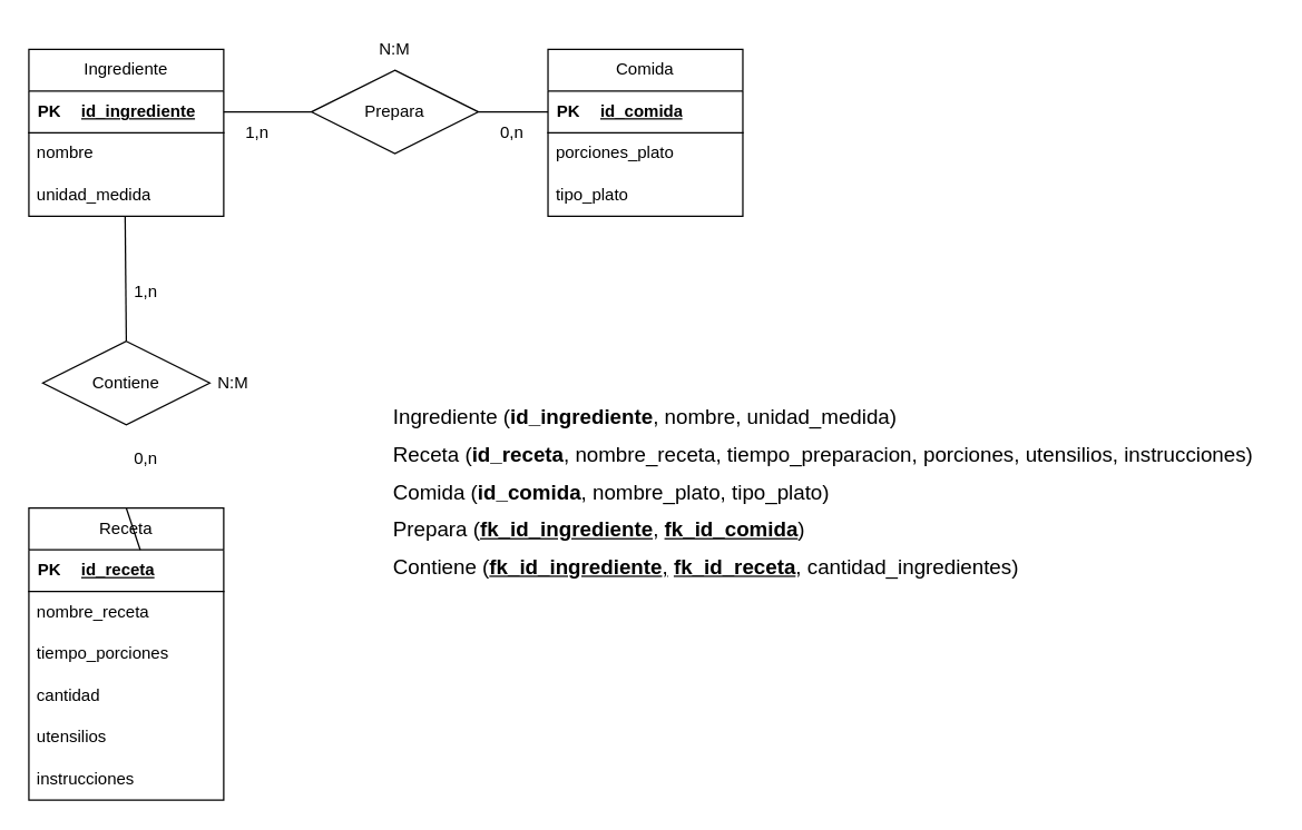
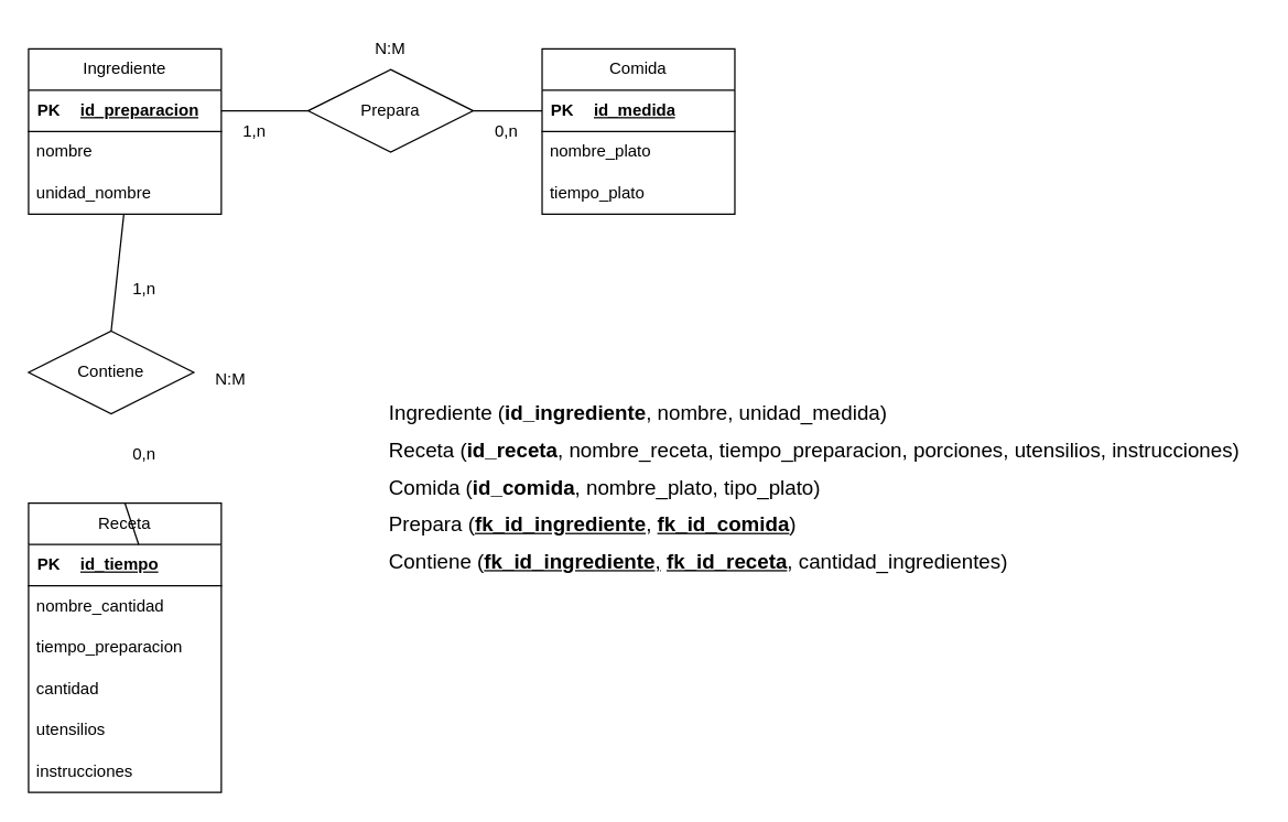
- <mxCell id="16" value="id_ingrediente" style="shape=partialRectangle;connectable=0;fillColor=none;top=0;left=0;bottom=0;right=0;align=left;spacingLeft=6;fontStyle=5;overflow=hidden;whiteSpace=wrap;html=1;" parent="14" vertex="1"><mxGeometry x="30" width="110" height="30" as="geometry"><mxRectangle width="110" height="30" as="alternateBounds" /></mxGeometry></mxCell>
+ <mxCell id="16" value="id_preparacion" style="shape=partialRectangle;connectable=0;fillColor=none;top=0;left=0;bottom=0;right=0;align=left;spacingLeft=6;fontStyle=5;overflow=hidden;whiteSpace=wrap;html=1;" parent="14" vertex="1"><mxGeometry x="30" width="110" height="30" as="geometry"><mxRectangle width="110" height="30" as="alternateBounds" /></mxGeometry></mxCell>
- <mxCell id="23" value="id_comida" style="shape=partialRectangle;connectable=0;fillColor=none;top=0;left=0;bottom=0;right=0;align=left;spacingLeft=6;fontStyle=5;overflow=hidden;whiteSpace=wrap;html=1;" parent="21" vertex="1"><mxGeometry x="30" width="110" height="30" as="geometry"><mxRectangle width="110" height="30" as="alternateBounds" /></mxGeometry></mxCell>
+ <mxCell id="23" value="id_medida" style="shape=partialRectangle;connectable=0;fillColor=none;top=0;left=0;bottom=0;right=0;align=left;spacingLeft=6;fontStyle=5;overflow=hidden;whiteSpace=wrap;html=1;" parent="21" vertex="1"><mxGeometry x="30" width="110" height="30" as="geometry"><mxRectangle width="110" height="30" as="alternateBounds" /></mxGeometry></mxCell>
- <mxCell id="24" value="porciones_plato" style="text;strokeColor=none;fillColor=none;align=left;verticalAlign=middle;spacingLeft=4;spacingRight=4;overflow=hidden;points=[[0,0.5],[1,0.5]];portConstraint=eastwest;rotatable=0;whiteSpace=wrap;html=1;" parent="19" vertex="1"><mxGeometry y="60" width="140" height="30" as="geometry" /></mxCell>
+ <mxCell id="24" value="nombre_plato" style="text;strokeColor=none;fillColor=none;align=left;verticalAlign=middle;spacingLeft=4;spacingRight=4;overflow=hidden;points=[[0,0.5],[1,0.5]];portConstraint=eastwest;rotatable=0;whiteSpace=wrap;html=1;" parent="19" vertex="1"><mxGeometry y="60" width="140" height="30" as="geometry" /></mxCell>
- <mxCell id="18" value="unidad_medida" style="text;strokeColor=none;fillColor=none;align=left;verticalAlign=middle;spacingLeft=4;spacingRight=4;overflow=hidden;points=[[0,0.5],[1,0.5]];portConstraint=eastwest;rotatable=0;whiteSpace=wrap;html=1;" parent="12" vertex="1"><mxGeometry y="90" width="140" height="30" as="geometry" /></mxCell>
+ <mxCell id="18" value="unidad_nombre" style="text;strokeColor=none;fillColor=none;align=left;verticalAlign=middle;spacingLeft=4;spacingRight=4;overflow=hidden;points=[[0,0.5],[1,0.5]];portConstraint=eastwest;rotatable=0;whiteSpace=wrap;html=1;" parent="12" vertex="1"><mxGeometry y="90" width="140" height="30" as="geometry" /></mxCell>
- <mxCell id="25" value="tipo_plato" style="text;strokeColor=none;fillColor=none;align=left;verticalAlign=middle;spacingLeft=4;spacingRight=4;overflow=hidden;points=[[0,0.5],[1,0.5]];portConstraint=eastwest;rotatable=0;whiteSpace=wrap;html=1;" parent="19" vertex="1"><mxGeometry y="90" width="140" height="30" as="geometry" /></mxCell>
+ <mxCell id="25" value="tiempo_plato" style="text;strokeColor=none;fillColor=none;align=left;verticalAlign=middle;spacingLeft=4;spacingRight=4;overflow=hidden;points=[[0,0.5],[1,0.5]];portConstraint=eastwest;rotatable=0;whiteSpace=wrap;html=1;" parent="19" vertex="1"><mxGeometry y="90" width="140" height="30" as="geometry" /></mxCell>
- <mxCell id="26" value="Contiene" style="shape=rhombus;perimeter=rhombusPerimeter;whiteSpace=wrap;html=1;align=center;" parent="1" vertex="1"><mxGeometry x="30" y="245" width="120" height="60" as="geometry" /></mxCell>
+ <mxCell id="26" value="Contiene" style="shape=rhombus;perimeter=rhombusPerimeter;whiteSpace=wrap;html=1;align=center;" parent="1" vertex="1"><mxGeometry x="20" y="240" width="120" height="60" as="geometry" /></mxCell>
- <mxCell id="6" value="id_receta" style="shape=partialRectangle;connectable=0;fillColor=none;top=0;left=0;bottom=0;right=0;align=left;spacingLeft=6;fontStyle=5;overflow=hidden;whiteSpace=wrap;html=1;" parent="4" vertex="1"><mxGeometry x="30" width="110" height="30" as="geometry"><mxRectangle width="110" height="30" as="alternateBounds" /></mxGeometry></mxCell>
+ <mxCell id="6" value="id_tiempo" style="shape=partialRectangle;connectable=0;fillColor=none;top=0;left=0;bottom=0;right=0;align=left;spacingLeft=6;fontStyle=5;overflow=hidden;whiteSpace=wrap;html=1;" parent="4" vertex="1"><mxGeometry x="30" width="110" height="30" as="geometry"><mxRectangle width="110" height="30" as="alternateBounds" /></mxGeometry></mxCell>
- <mxCell id="7" value="nombre_receta" style="text;strokeColor=none;fillColor=none;align=left;verticalAlign=middle;spacingLeft=4;spacingRight=4;overflow=hidden;points=[[0,0.5],[1,0.5]];portConstraint=eastwest;rotatable=0;whiteSpace=wrap;html=1;" parent="2" vertex="1"><mxGeometry y="60" width="140" height="30" as="geometry" /></mxCell>
+ <mxCell id="7" value="nombre_cantidad" style="text;strokeColor=none;fillColor=none;align=left;verticalAlign=middle;spacingLeft=4;spacingRight=4;overflow=hidden;points=[[0,0.5],[1,0.5]];portConstraint=eastwest;rotatable=0;whiteSpace=wrap;html=1;" parent="2" vertex="1"><mxGeometry y="60" width="140" height="30" as="geometry" /></mxCell>
- <mxCell id="8" value="tiempo_porciones" style="text;strokeColor=none;fillColor=none;align=left;verticalAlign=middle;spacingLeft=4;spacingRight=4;overflow=hidden;points=[[0,0.5],[1,0.5]];portConstraint=eastwest;rotatable=0;whiteSpace=wrap;html=1;" parent="2" vertex="1"><mxGeometry y="90" width="140" height="30" as="geometry" /></mxCell>
+ <mxCell id="8" value="tiempo_preparacion" style="text;strokeColor=none;fillColor=none;align=left;verticalAlign=middle;spacingLeft=4;spacingRight=4;overflow=hidden;points=[[0,0.5],[1,0.5]];portConstraint=eastwest;rotatable=0;whiteSpace=wrap;html=1;" parent="2" vertex="1"><mxGeometry y="90" width="140" height="30" as="geometry" /></mxCell>
